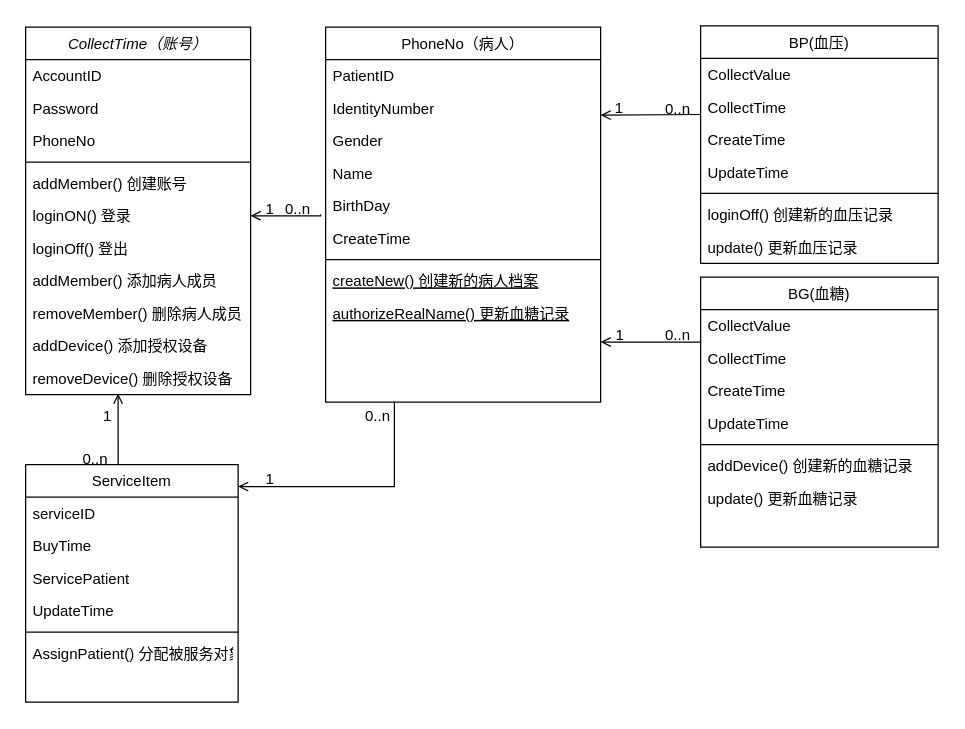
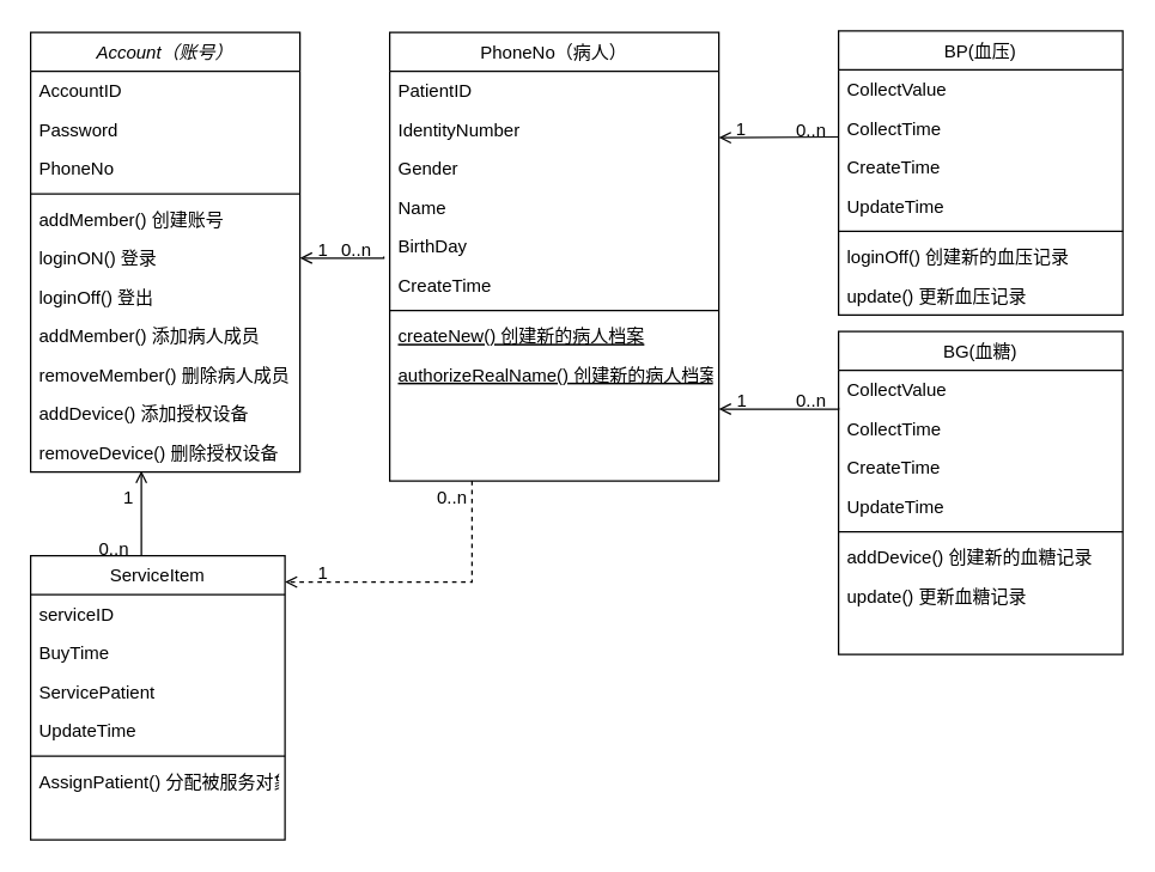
- <mxCell id="2" value="CollectTime（账号）" style="swimlane;fontStyle=2;align=center;verticalAlign=top;childLayout=stackLayout;horizontal=1;startSize=26;horizontalStack=0;resizeParent=1;resizeLast=0;collapsible=1;marginBottom=0;rounded=0;shadow=0;strokeWidth=1;" parent="1" vertex="1"><mxGeometry x="20" y="21" width="180" height="294" as="geometry"><mxRectangle x="230" y="140" width="160" height="26" as="alternateBounds" /></mxGeometry></mxCell>
+ <mxCell id="2" value="Account（账号）" style="swimlane;fontStyle=2;align=center;verticalAlign=top;childLayout=stackLayout;horizontal=1;startSize=26;horizontalStack=0;resizeParent=1;resizeLast=0;collapsible=1;marginBottom=0;rounded=0;shadow=0;strokeWidth=1;" parent="1" vertex="1"><mxGeometry x="20" y="21" width="180" height="294" as="geometry"><mxRectangle x="230" y="140" width="160" height="26" as="alternateBounds" /></mxGeometry></mxCell>
- <mxCell id="26" value="authorizeRealName() 更新血糖记录" style="text;align=left;verticalAlign=top;spacingLeft=4;spacingRight=4;overflow=hidden;rotatable=0;points=[[0,0.5],[1,0.5]];portConstraint=eastwest;fontStyle=4" vertex="1" parent="14"><mxGeometry y="216" width="220" height="26" as="geometry" /></mxCell>
+ <mxCell id="26" value="authorizeRealName() 创建新的病人档案" style="text;align=left;verticalAlign=top;spacingLeft=4;spacingRight=4;overflow=hidden;rotatable=0;points=[[0,0.5],[1,0.5]];portConstraint=eastwest;fontStyle=4" vertex="1" parent="14"><mxGeometry y="216" width="220" height="26" as="geometry" /></mxCell>
- <mxCell id="59" value="" style="endArrow=open;shadow=0;strokeWidth=1;rounded=0;endFill=1;edgeStyle=elbowEdgeStyle;elbow=vertical;entryX=1;entryY=0.093;entryDx=0;entryDy=0;entryPerimeter=0;exitX=0.25;exitY=1;exitDx=0;exitDy=0;" edge="1" parent="1" source="14" target="49"><mxGeometry x="0.5" y="41" relative="1" as="geometry"><mxPoint x="240.02" y="407.68" as="sourcePoint" /><mxPoint x="240" y="351.004" as="targetPoint" /><mxPoint x="-40" y="32" as="offset" /><Array as="points"><mxPoint x="222.02" y="388.68" /></Array></mxGeometry></mxCell>
+ <mxCell id="59" value="" style="endArrow=open;shadow=0;strokeWidth=1;rounded=0;endFill=1;edgeStyle=elbowEdgeStyle;elbow=vertical;entryX=1;entryY=0.093;entryDx=0;entryDy=0;entryPerimeter=0;exitX=0.25;exitY=1;exitDx=0;exitDy=0;dashed=1;" edge="1" parent="1" source="14" target="49"><mxGeometry x="0.5" y="41" relative="1" as="geometry"><mxPoint x="240.02" y="407.68" as="sourcePoint" /><mxPoint x="240" y="351.004" as="targetPoint" /><mxPoint x="-40" y="32" as="offset" /><Array as="points"><mxPoint x="222.02" y="388.68" /></Array></mxGeometry></mxCell>
